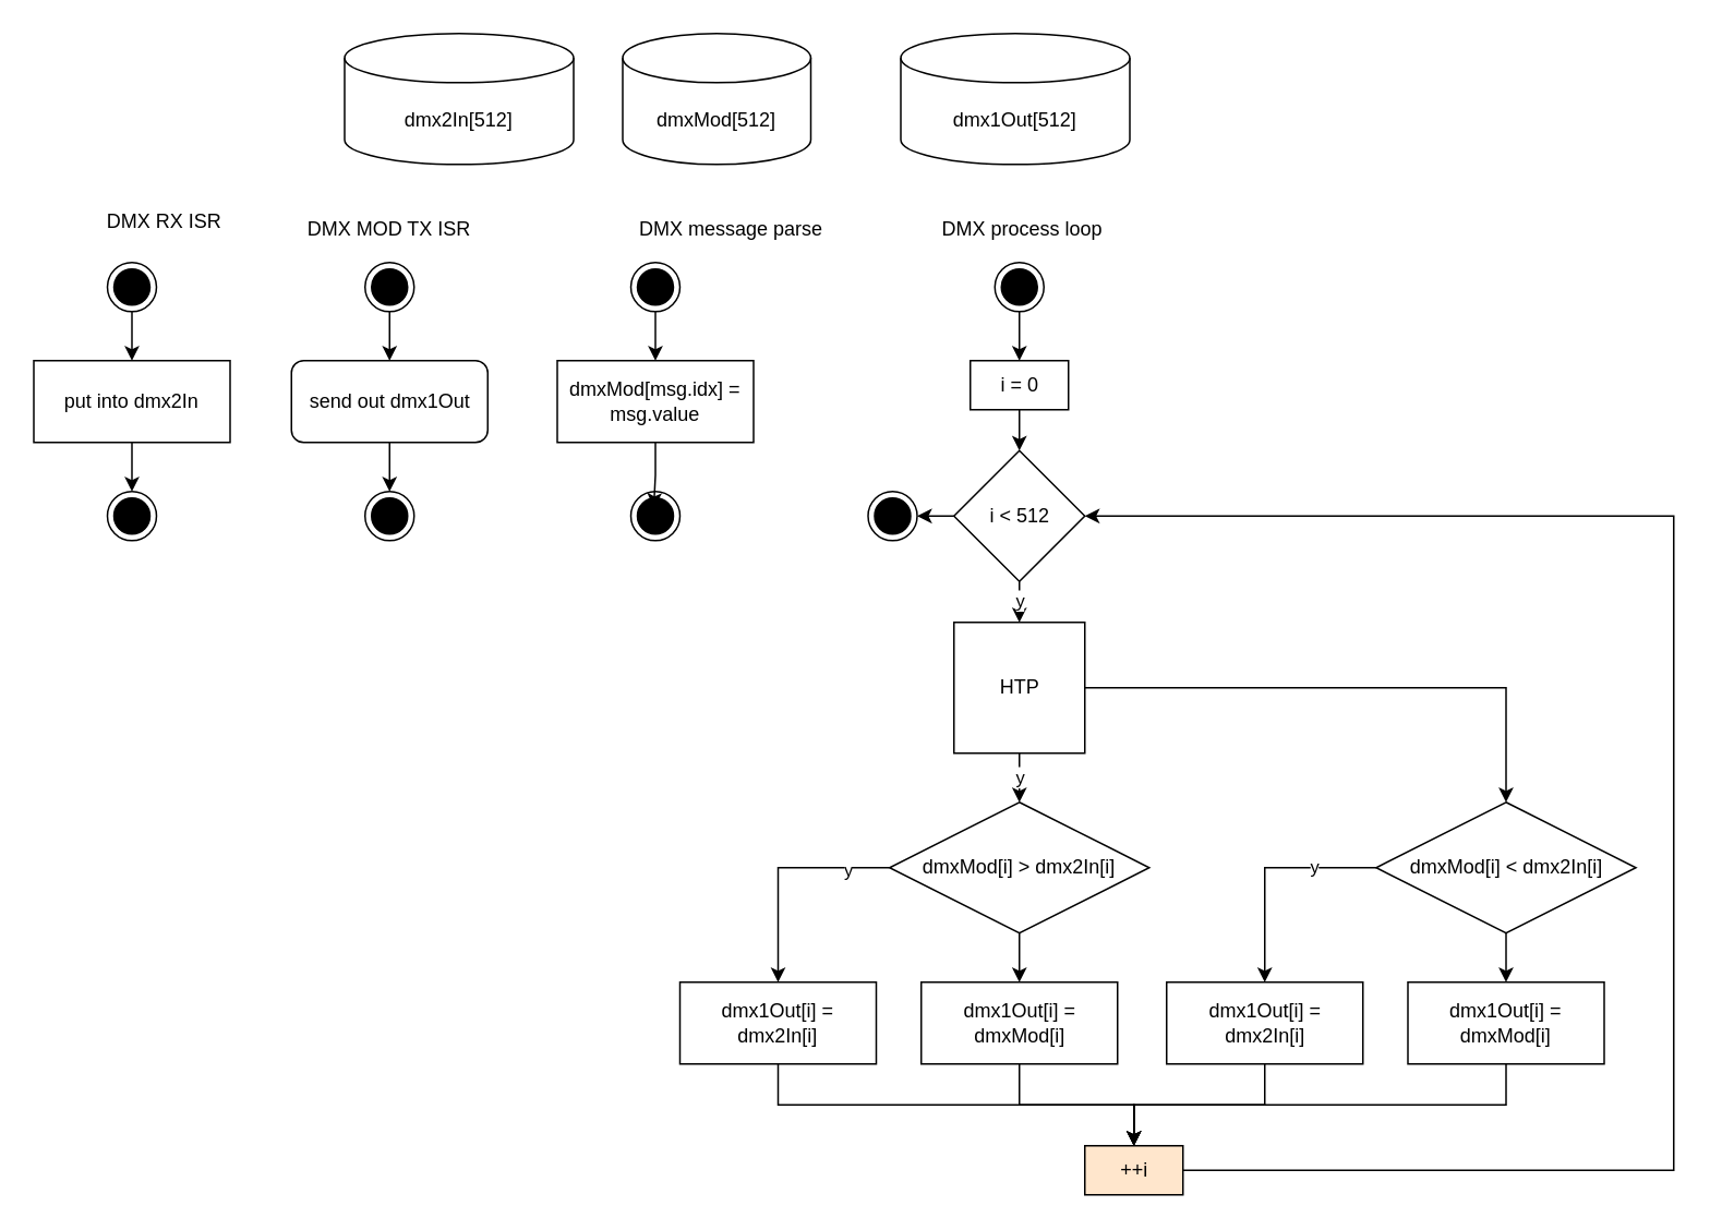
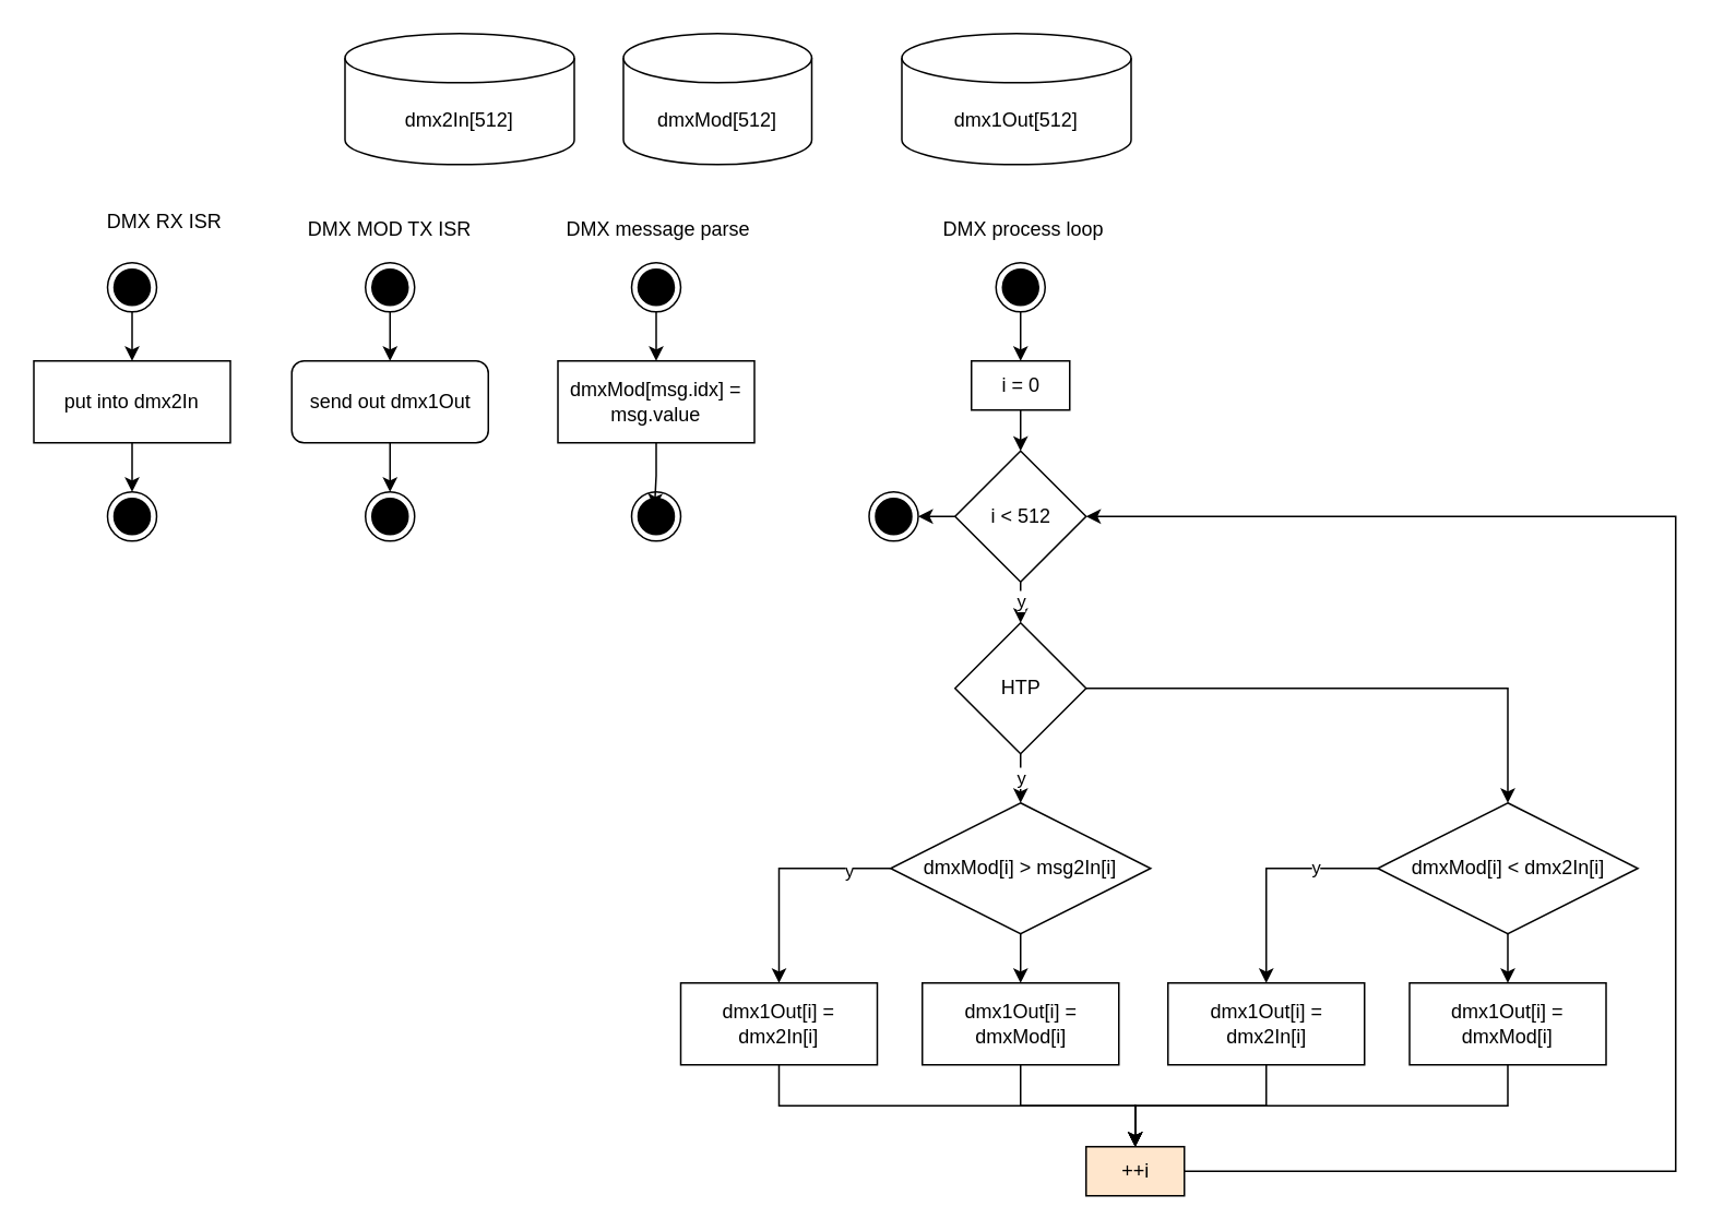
- <mxCell id="22" value="DMX message parse" style="text;html=1;strokeColor=none;fillColor=none;align=center;verticalAlign=middle;whiteSpace=wrap;rounded=0;" vertex="1" parent="1"><mxGeometry x="385" y="130" width="122.5" height="20" as="geometry" /></mxCell>
+ <mxCell id="22" value="DMX message parse" style="text;html=1;strokeColor=none;fillColor=none;align=center;verticalAlign=middle;whiteSpace=wrap;rounded=0;" vertex="1" parent="1"><mxGeometry x="340" y="130" width="122.5" height="20" as="geometry" /></mxCell>
- <mxCell id="33" value="HTP" style="whiteSpace=wrap;html=1;strokeColor=#000000;rounded=0;" vertex="1" parent="1"><mxGeometry x="582.5" y="380" width="80" height="80" as="geometry" /></mxCell>
+ <mxCell id="33" value="HTP" style="rhombus;whiteSpace=wrap;html=1;strokeColor=#000000;" vertex="1" parent="1"><mxGeometry x="582.5" y="380" width="80" height="80" as="geometry" /></mxCell>
- <mxCell id="37" value="dmxMod[i] &amp;gt; dmx2In[i]" style="rhombus;whiteSpace=wrap;html=1;strokeColor=#000000;" vertex="1" parent="1"><mxGeometry x="543.13" y="490" width="158.75" height="80" as="geometry" /></mxCell>
+ <mxCell id="37" value="dmxMod[i] &amp;gt; msg2In[i]" style="rhombus;whiteSpace=wrap;html=1;strokeColor=#000000;" vertex="1" parent="1"><mxGeometry x="543.13" y="490" width="158.75" height="80" as="geometry" /></mxCell>
